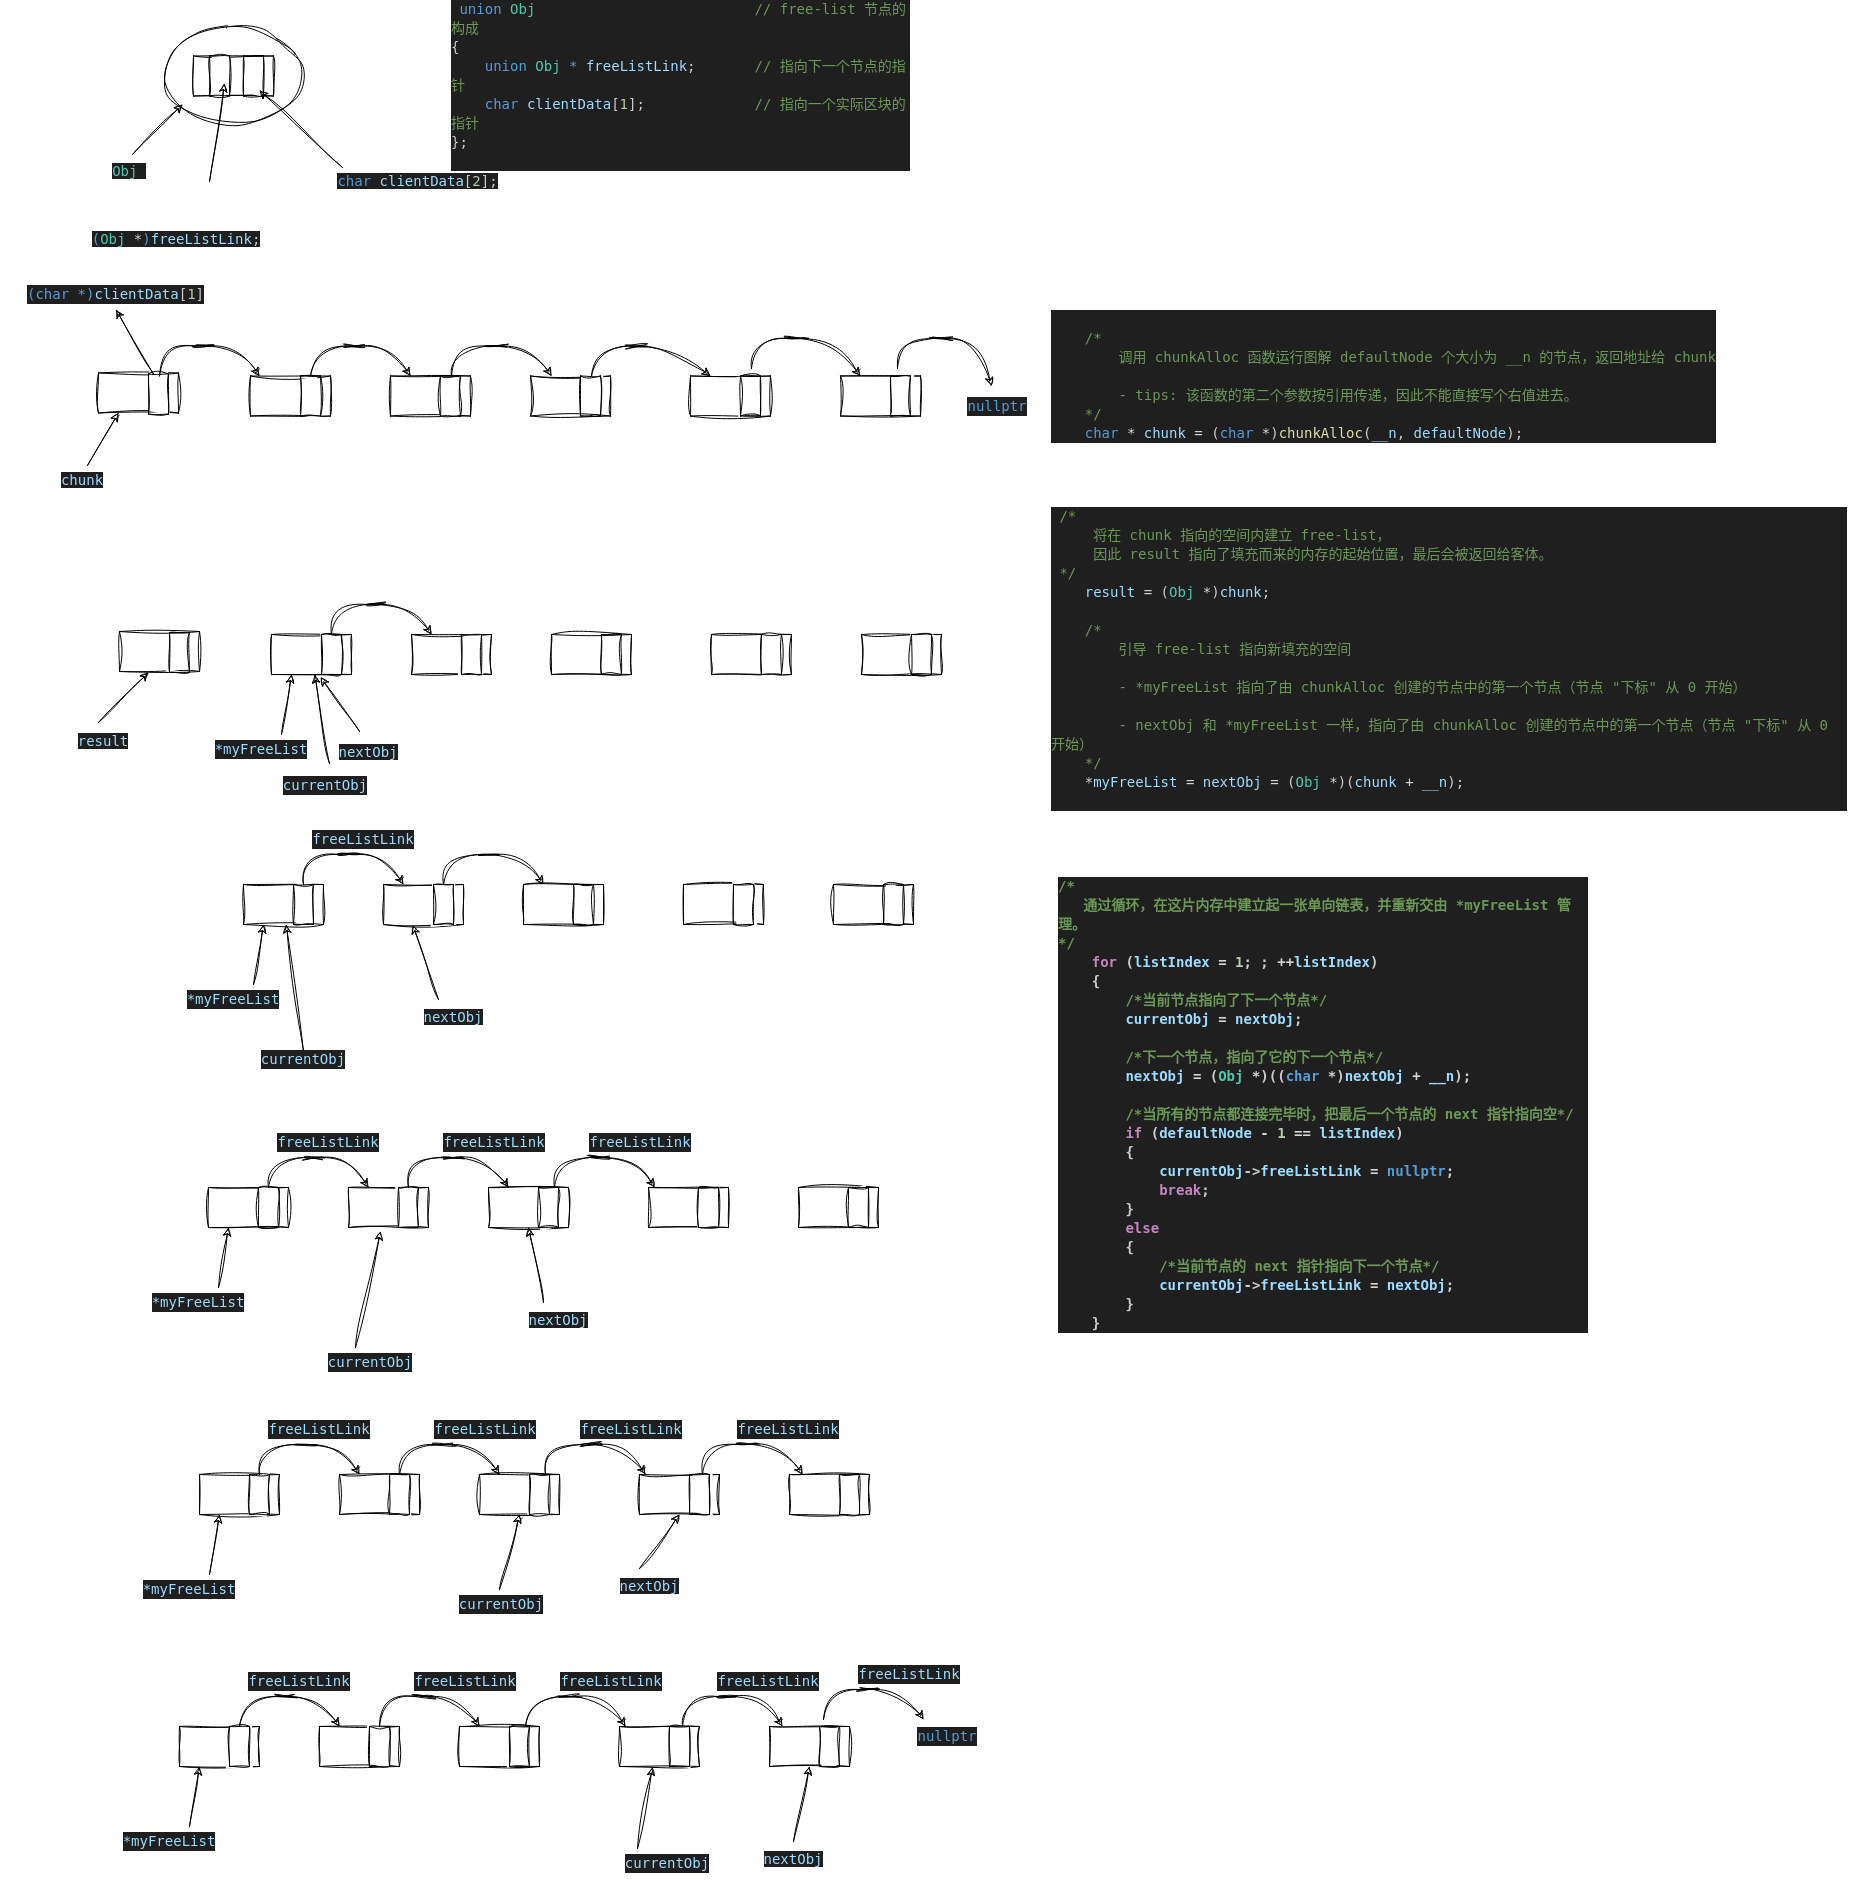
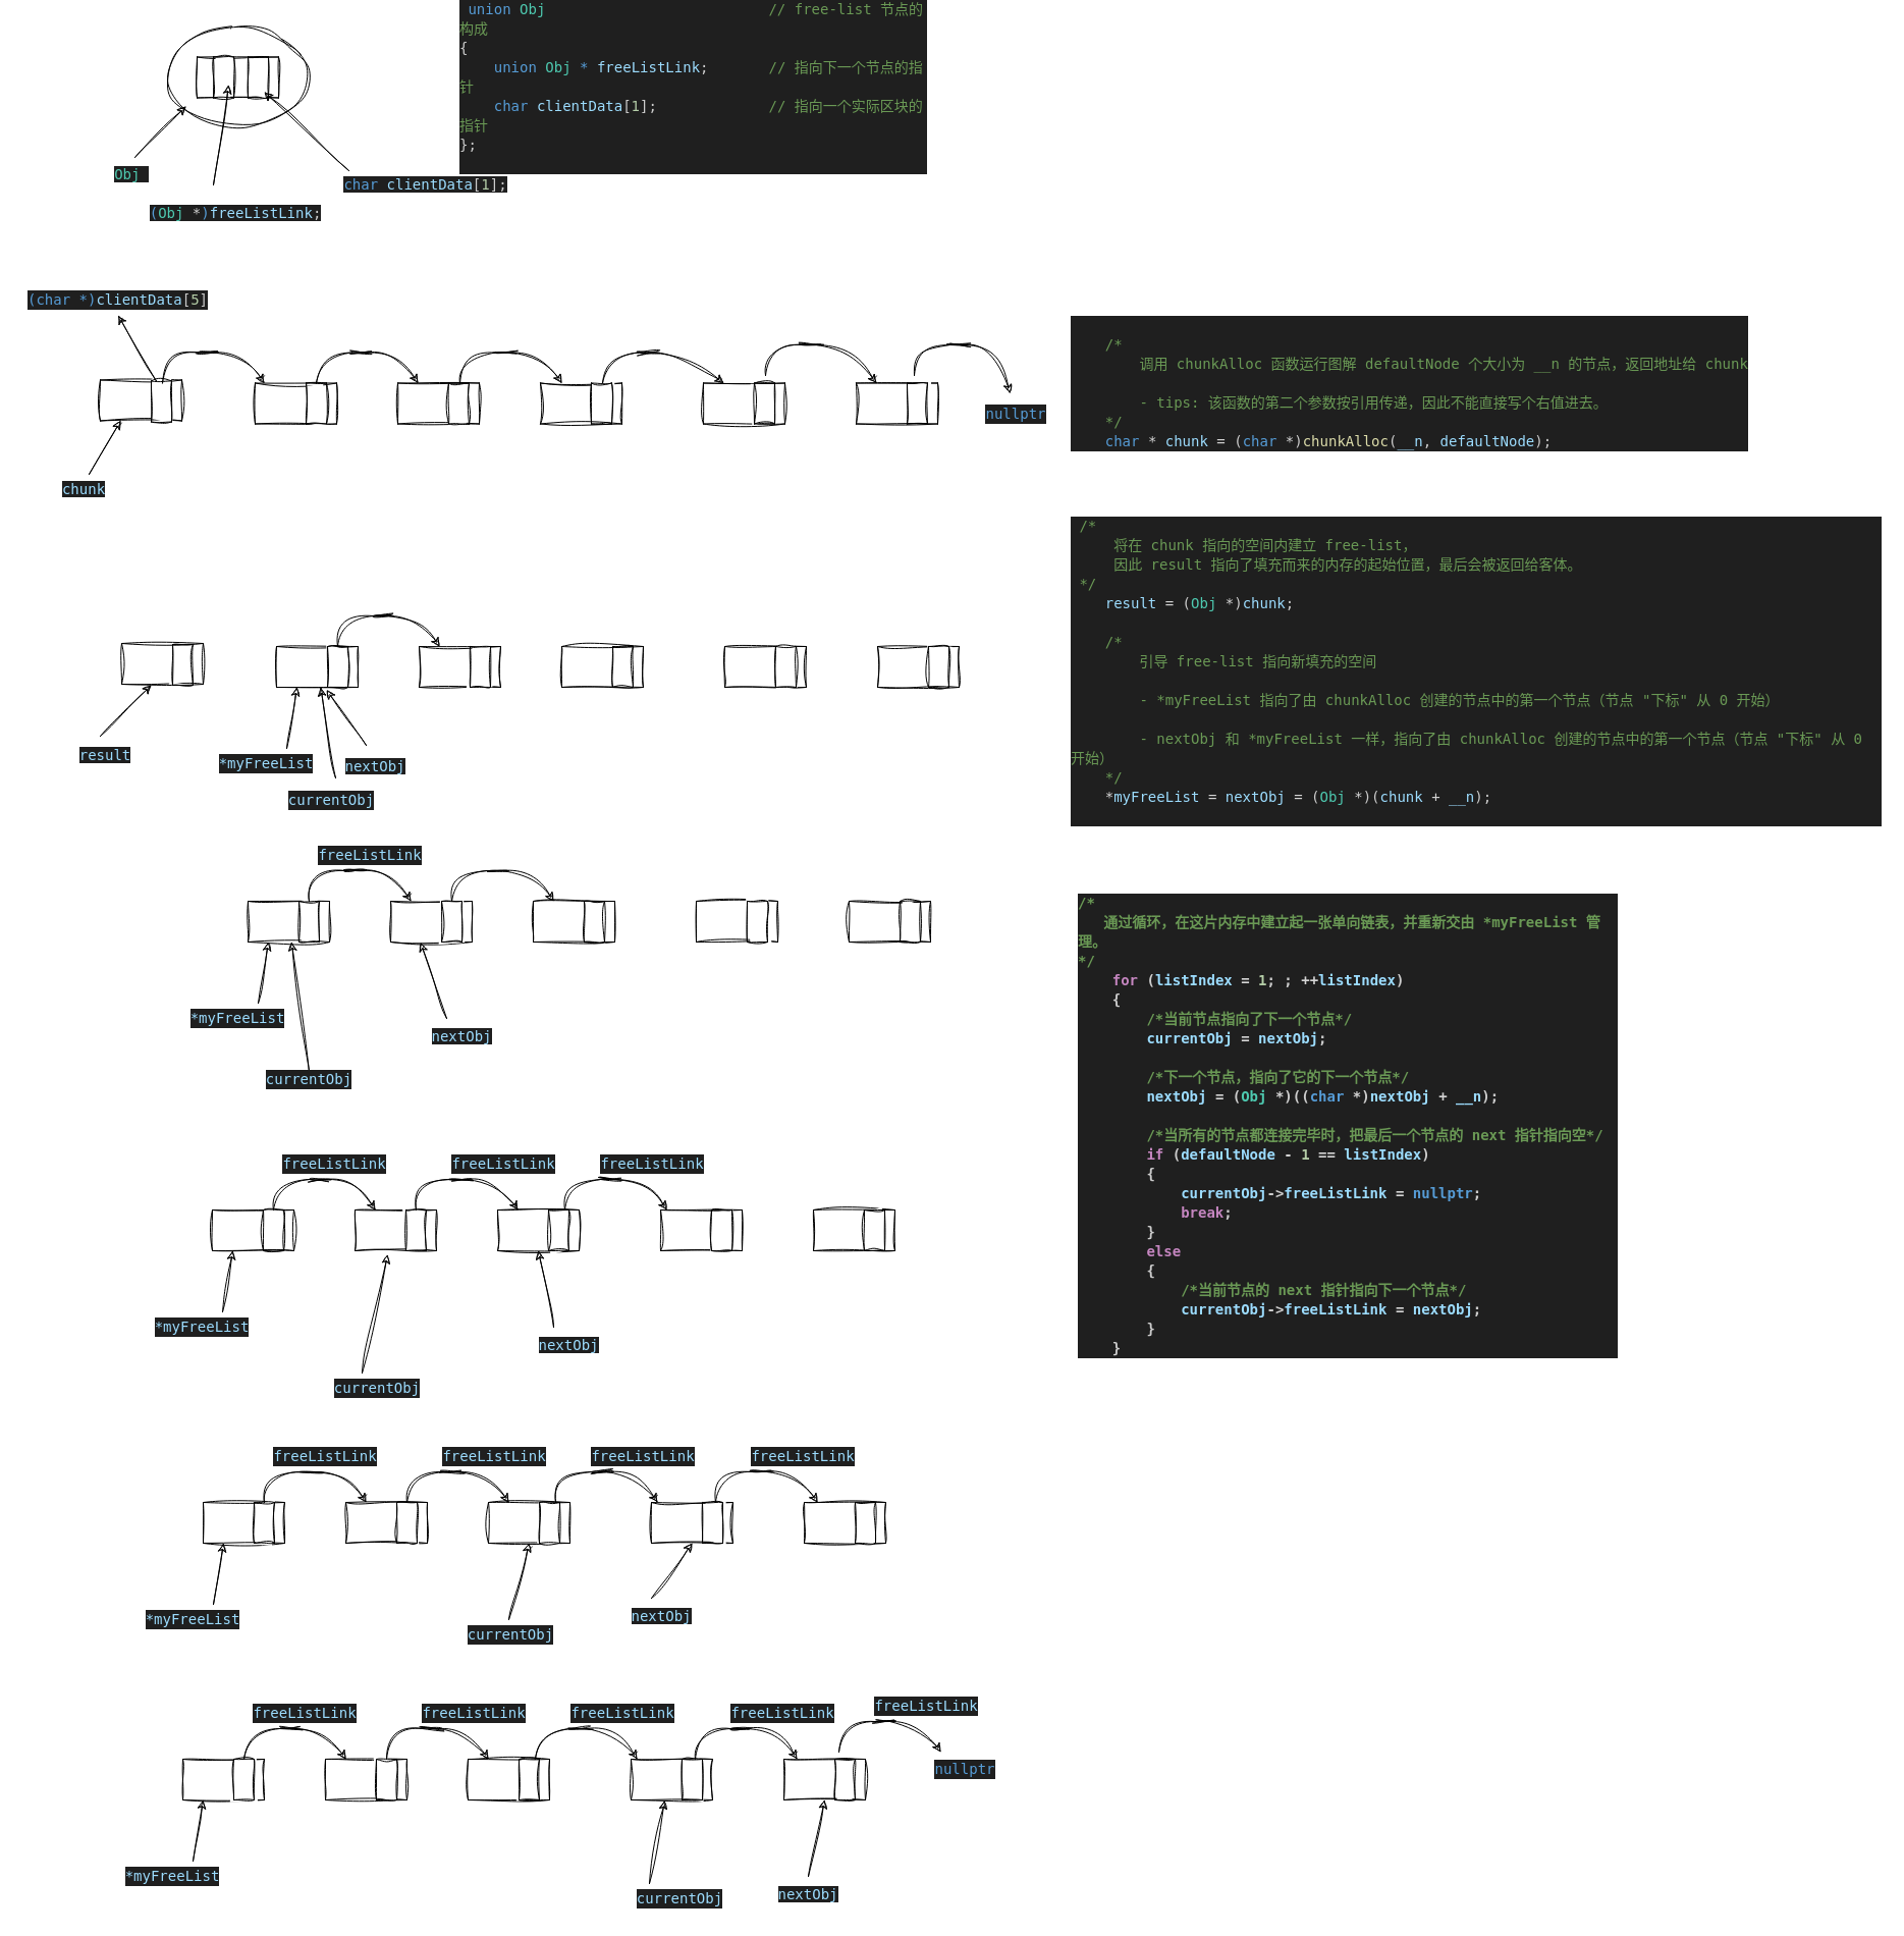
- <mxCell id="151" value="&lt;span style=&quot;font-family: Consolas, 微软雅黑, monospace, Consolas, &amp;quot;Courier New&amp;quot;, monospace; font-size: 14px; text-align: left; background-color: rgb(31, 31, 31); color: rgb(86, 156, 214);&quot;&gt;char&lt;/span&gt;&lt;span style=&quot;font-family: Consolas, 微软雅黑, monospace, Consolas, &amp;quot;Courier New&amp;quot;, monospace; font-size: 14px; text-align: left; background-color: rgb(31, 31, 31);&quot;&gt;&amp;nbsp;&lt;/span&gt;&lt;span style=&quot;font-family: Consolas, 微软雅黑, monospace, Consolas, &amp;quot;Courier New&amp;quot;, monospace; font-size: 14px; text-align: left; background-color: rgb(31, 31, 31); color: rgb(156, 220, 254);&quot;&gt;clientData&lt;/span&gt;&lt;font style=&quot;font-family: Consolas, 微软雅黑, monospace, Consolas, &amp;quot;Courier New&amp;quot;, monospace; font-size: 14px; text-align: left; background-color: rgb(31, 31, 31);&quot; color=&quot;#cccccc&quot;&gt;[&lt;/font&gt;&lt;span style=&quot;font-family: Consolas, 微软雅黑, monospace, Consolas, &amp;quot;Courier New&amp;quot;, monospace; font-size: 14px; text-align: left; background-color: rgb(31, 31, 31); color: rgb(181, 206, 168);&quot;&gt;2&lt;/span&gt;&lt;font style=&quot;font-family: Consolas, 微软雅黑, monospace, Consolas, &amp;quot;Courier New&amp;quot;, monospace; font-size: 14px; text-align: left; background-color: rgb(31, 31, 31);&quot; color=&quot;#cccccc&quot;&gt;];&lt;/font&gt;" style="text;html=1;strokeColor=none;fillColor=none;align=center;verticalAlign=middle;whiteSpace=wrap;rounded=0;sketch=1;hachureGap=4;jiggle=2;curveFitting=1;fontFamily=Architects Daughter;fontSource=https%3A%2F%2Ffonts.googleapis.com%2Fcss%3Ffamily%3DArchitects%2BDaughter;fontSize=20;" parent="1" vertex="1"><mxGeometry x="330" y="160" width="175" height="21" as="geometry" /></mxCell>
+ <mxCell id="151" value="&lt;span style=&quot;font-family: Consolas, 微软雅黑, monospace, Consolas, &amp;quot;Courier New&amp;quot;, monospace; font-size: 14px; text-align: left; background-color: rgb(31, 31, 31); color: rgb(86, 156, 214);&quot;&gt;char&lt;/span&gt;&lt;span style=&quot;font-family: Consolas, 微软雅黑, monospace, Consolas, &amp;quot;Courier New&amp;quot;, monospace; font-size: 14px; text-align: left; background-color: rgb(31, 31, 31);&quot;&gt;&amp;nbsp;&lt;/span&gt;&lt;span style=&quot;font-family: Consolas, 微软雅黑, monospace, Consolas, &amp;quot;Courier New&amp;quot;, monospace; font-size: 14px; text-align: left; background-color: rgb(31, 31, 31); color: rgb(156, 220, 254);&quot;&gt;clientData&lt;/span&gt;&lt;font style=&quot;font-family: Consolas, 微软雅黑, monospace, Consolas, &amp;quot;Courier New&amp;quot;, monospace; font-size: 14px; text-align: left; background-color: rgb(31, 31, 31);&quot; color=&quot;#cccccc&quot;&gt;[&lt;/font&gt;&lt;span style=&quot;font-family: Consolas, 微软雅黑, monospace, Consolas, &amp;quot;Courier New&amp;quot;, monospace; font-size: 14px; text-align: left; background-color: rgb(31, 31, 31); color: rgb(181, 206, 168);&quot;&gt;1&lt;/span&gt;&lt;font style=&quot;font-family: Consolas, 微软雅黑, monospace, Consolas, &amp;quot;Courier New&amp;quot;, monospace; font-size: 14px; text-align: left; background-color: rgb(31, 31, 31);&quot; color=&quot;#cccccc&quot;&gt;];&lt;/font&gt;" style="text;html=1;strokeColor=none;fillColor=none;align=center;verticalAlign=middle;whiteSpace=wrap;rounded=0;sketch=1;hachureGap=4;jiggle=2;curveFitting=1;fontFamily=Architects Daughter;fontSource=https%3A%2F%2Ffonts.googleapis.com%2Fcss%3Ffamily%3DArchitects%2BDaughter;fontSize=20;" parent="1" vertex="1"><mxGeometry x="330" y="160" width="175" height="21" as="geometry" /></mxCell>
- <mxCell id="150" value="&lt;span style=&quot;font-family: Consolas, 微软雅黑, monospace, Consolas, &amp;quot;Courier New&amp;quot;, monospace; font-size: 14px; text-align: left; background-color: rgb(31, 31, 31);&quot;&gt;&lt;font color=&quot;#569cd6&quot;&gt;(&lt;/font&gt;&lt;/span&gt;&lt;span style=&quot;font-family: Consolas, 微软雅黑, monospace, Consolas, &amp;quot;Courier New&amp;quot;, monospace; font-size: 14px; text-align: left; background-color: rgb(31, 31, 31); color: rgb(78, 201, 176);&quot;&gt;Obj&lt;/span&gt;&lt;span style=&quot;color: rgb(204, 204, 204); font-family: Consolas, 微软雅黑, monospace, Consolas, &amp;quot;Courier New&amp;quot;, monospace; font-size: 14px; text-align: left; background-color: rgb(31, 31, 31);&quot;&gt;&amp;nbsp;*&lt;/span&gt;&lt;span style=&quot;font-family: Consolas, 微软雅黑, monospace, Consolas, &amp;quot;Courier New&amp;quot;, monospace; font-size: 14px; text-align: left; background-color: rgb(31, 31, 31);&quot;&gt;&lt;font color=&quot;#569cd6&quot;&gt;)&lt;/font&gt;&lt;/span&gt;&lt;span style=&quot;font-family: Consolas, 微软雅黑, monospace, Consolas, &amp;quot;Courier New&amp;quot;, monospace; font-size: 14px; text-align: left; background-color: rgb(31, 31, 31); color: rgb(156, 220, 254);&quot;&gt;freeListLink&lt;/span&gt;&lt;font style=&quot;font-family: Consolas, 微软雅黑, monospace, Consolas, &amp;quot;Courier New&amp;quot;, monospace; font-size: 14px; text-align: left; background-color: rgb(31, 31, 31);&quot; color=&quot;#cccccc&quot;&gt;;&lt;/font&gt;" style="text;html=1;strokeColor=none;fillColor=none;align=center;verticalAlign=middle;whiteSpace=wrap;rounded=0;sketch=1;hachureGap=4;jiggle=2;curveFitting=1;fontFamily=Architects Daughter;fontSource=https%3A%2F%2Ffonts.googleapis.com%2Fcss%3Ffamily%3DArchitects%2BDaughter;fontSize=20;" parent="1" vertex="1"><mxGeometry x="96" y="218" width="160" height="21" as="geometry" /></mxCell>
+ <mxCell id="150" value="&lt;span style=&quot;font-family: Consolas, 微软雅黑, monospace, Consolas, &amp;quot;Courier New&amp;quot;, monospace; font-size: 14px; text-align: left; background-color: rgb(31, 31, 31);&quot;&gt;&lt;font color=&quot;#569cd6&quot;&gt;(&lt;/font&gt;&lt;/span&gt;&lt;span style=&quot;font-family: Consolas, 微软雅黑, monospace, Consolas, &amp;quot;Courier New&amp;quot;, monospace; font-size: 14px; text-align: left; background-color: rgb(31, 31, 31); color: rgb(78, 201, 176);&quot;&gt;Obj&lt;/span&gt;&lt;span style=&quot;color: rgb(204, 204, 204); font-family: Consolas, 微软雅黑, monospace, Consolas, &amp;quot;Courier New&amp;quot;, monospace; font-size: 14px; text-align: left; background-color: rgb(31, 31, 31);&quot;&gt;&amp;nbsp;*&lt;/span&gt;&lt;span style=&quot;font-family: Consolas, 微软雅黑, monospace, Consolas, &amp;quot;Courier New&amp;quot;, monospace; font-size: 14px; text-align: left; background-color: rgb(31, 31, 31);&quot;&gt;&lt;font color=&quot;#569cd6&quot;&gt;)&lt;/font&gt;&lt;/span&gt;&lt;span style=&quot;font-family: Consolas, 微软雅黑, monospace, Consolas, &amp;quot;Courier New&amp;quot;, monospace; font-size: 14px; text-align: left; background-color: rgb(31, 31, 31); color: rgb(156, 220, 254);&quot;&gt;freeListLink&lt;/span&gt;&lt;font style=&quot;font-family: Consolas, 微软雅黑, monospace, Consolas, &amp;quot;Courier New&amp;quot;, monospace; font-size: 14px; text-align: left; background-color: rgb(31, 31, 31);&quot; color=&quot;#cccccc&quot;&gt;;&lt;/font&gt;" style="text;html=1;strokeColor=none;fillColor=none;align=center;verticalAlign=middle;whiteSpace=wrap;rounded=0;sketch=1;hachureGap=4;jiggle=2;curveFitting=1;fontFamily=Architects Daughter;fontSource=https%3A%2F%2Ffonts.googleapis.com%2Fcss%3Ffamily%3DArchitects%2BDaughter;fontSize=20;" parent="1" vertex="1"><mxGeometry x="151" y="188" width="160" height="21" as="geometry" /></mxCell>
- <mxCell id="139" value="&lt;div style=&quot;background-color: rgb(31, 31, 31); font-family: Consolas, 微软雅黑, monospace, Consolas, &amp;quot;Courier New&amp;quot;, monospace; font-size: 14px; line-height: 19px;&quot;&gt;&lt;font color=&quot;#569cd6&quot;&gt;(char *)&lt;/font&gt;&lt;span style=&quot;color: rgb(156, 220, 254);&quot;&gt;clientData&lt;/span&gt;&lt;font color=&quot;#cccccc&quot;&gt;[&lt;/font&gt;&lt;span style=&quot;color: rgb(181, 206, 168);&quot;&gt;1&lt;/span&gt;&lt;font color=&quot;#cccccc&quot;&gt;]&lt;/font&gt;&lt;/div&gt;" style="text;html=1;strokeColor=none;fillColor=none;align=center;verticalAlign=middle;whiteSpace=wrap;rounded=0;sketch=1;hachureGap=4;jiggle=2;curveFitting=1;fontFamily=Architects Daughter;fontSource=https%3A%2F%2Ffonts.googleapis.com%2Fcss%3Ffamily%3DArchitects%2BDaughter;fontSize=20;" parent="1" vertex="1"><mxGeometry x="20" y="272" width="191" height="30" as="geometry" /></mxCell>
+ <mxCell id="139" value="&lt;div style=&quot;background-color: rgb(31, 31, 31); font-family: Consolas, 微软雅黑, monospace, Consolas, &amp;quot;Courier New&amp;quot;, monospace; font-size: 14px; line-height: 19px;&quot;&gt;&lt;font color=&quot;#569cd6&quot;&gt;(char *)&lt;/font&gt;&lt;span style=&quot;color: rgb(156, 220, 254);&quot;&gt;clientData&lt;/span&gt;&lt;font color=&quot;#cccccc&quot;&gt;[&lt;/font&gt;&lt;span style=&quot;color: rgb(181, 206, 168);&quot;&gt;5&lt;/span&gt;&lt;font color=&quot;#cccccc&quot;&gt;]&lt;/font&gt;&lt;/div&gt;" style="text;html=1;strokeColor=none;fillColor=none;align=center;verticalAlign=middle;whiteSpace=wrap;rounded=0;sketch=1;hachureGap=4;jiggle=2;curveFitting=1;fontFamily=Architects Daughter;fontSource=https%3A%2F%2Ffonts.googleapis.com%2Fcss%3Ffamily%3DArchitects%2BDaughter;fontSize=20;" parent="1" vertex="1"><mxGeometry x="20" y="272" width="191" height="30" as="geometry" /></mxCell>
